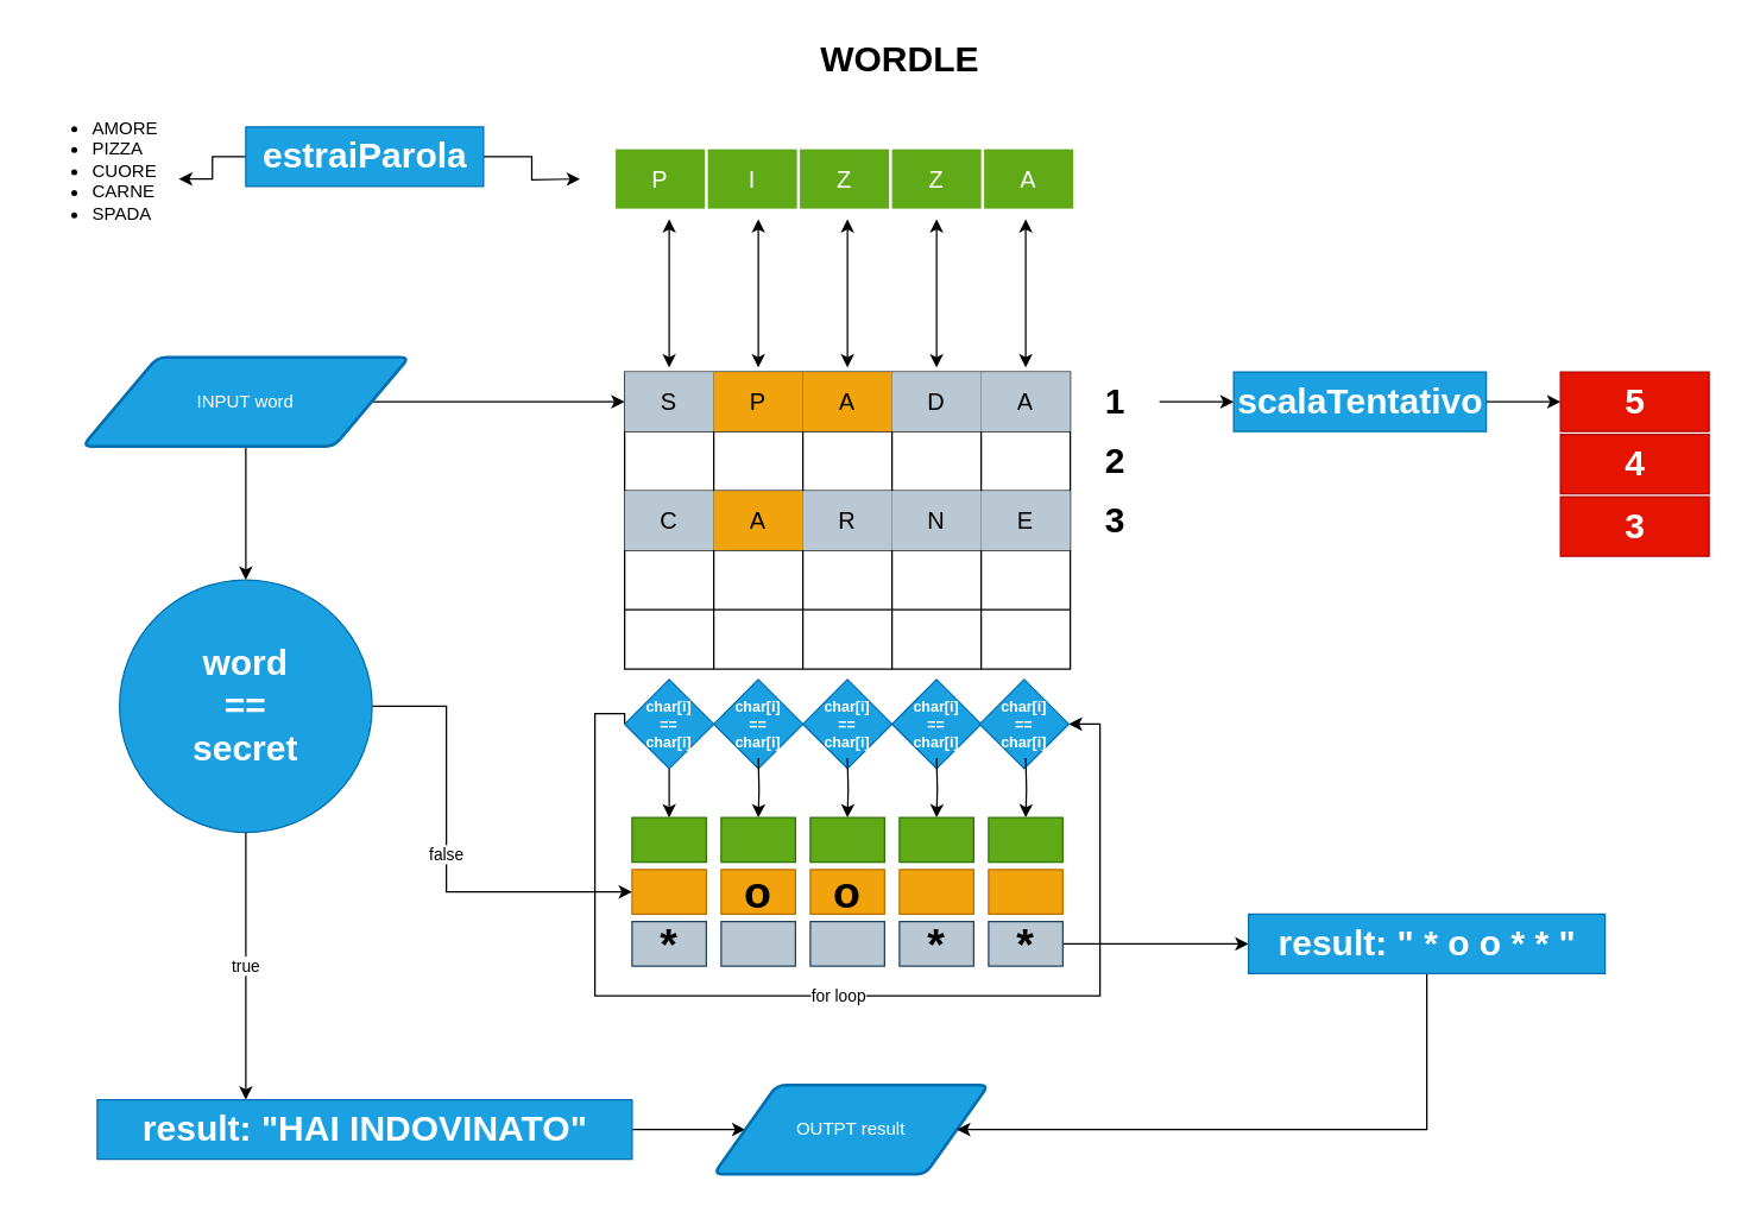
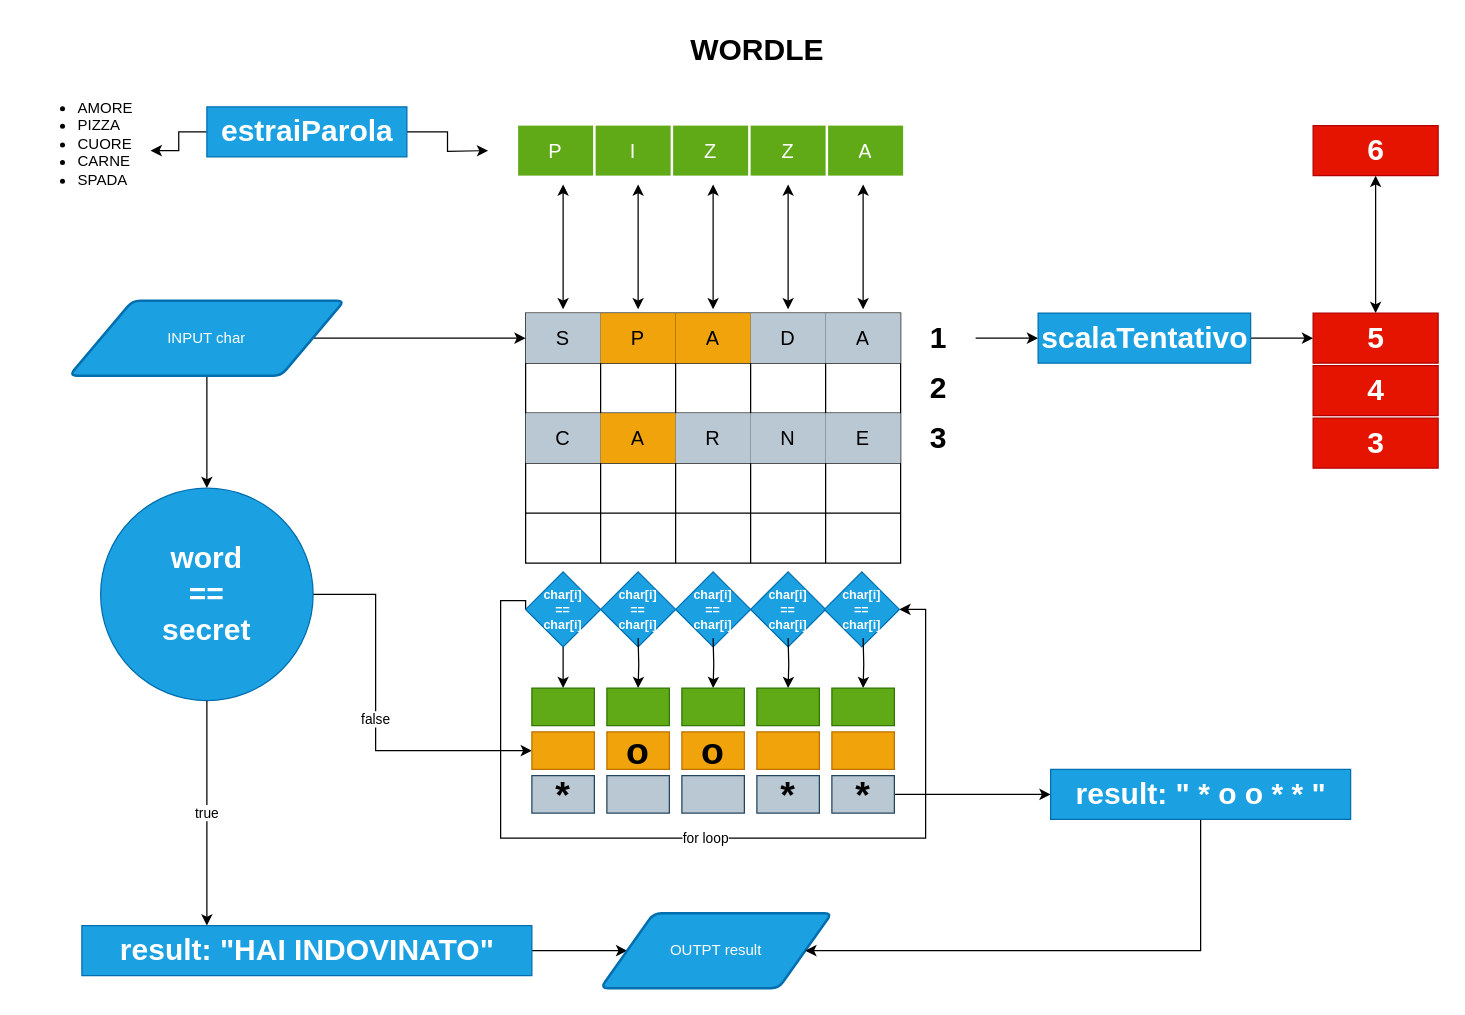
+ <mxCell id="35" value="6" style="text;strokeColor=#B20000;fillColor=#e51400;html=1;fontSize=24;fontStyle=1;verticalAlign=middle;align=center;fontColor=#ffffff;" parent="1" vertex="1"><mxGeometry x="1050" y="100" width="100" height="40" as="geometry" /></mxCell>
+ <mxCell id="34" style="edgeStyle=orthogonalEdgeStyle;rounded=0;orthogonalLoop=1;jettySize=auto;html=1;exitX=0.5;exitY=1;exitDx=0;exitDy=0;startArrow=classic;startFill=1;" parent="1" source="35" target="44" edge="1"><mxGeometry relative="1" as="geometry" /></mxCell>
- <mxCell id="60" value="INPUT word" style="shape=parallelogram;html=1;strokeWidth=2;perimeter=parallelogramPerimeter;whiteSpace=wrap;rounded=1;arcSize=12;size=0.23;fillColor=#1ba1e2;fontColor=#ffffff;strokeColor=#006EAF;" parent="1" vertex="1"><mxGeometry x="55" y="240" width="220" height="60" as="geometry" /></mxCell>
+ <mxCell id="60" value="INPUT char" style="shape=parallelogram;html=1;strokeWidth=2;perimeter=parallelogramPerimeter;whiteSpace=wrap;rounded=1;arcSize=12;size=0.23;fillColor=#1ba1e2;fontColor=#ffffff;strokeColor=#006EAF;" parent="1" vertex="1"><mxGeometry x="55" y="240" width="220" height="60" as="geometry" /></mxCell>
